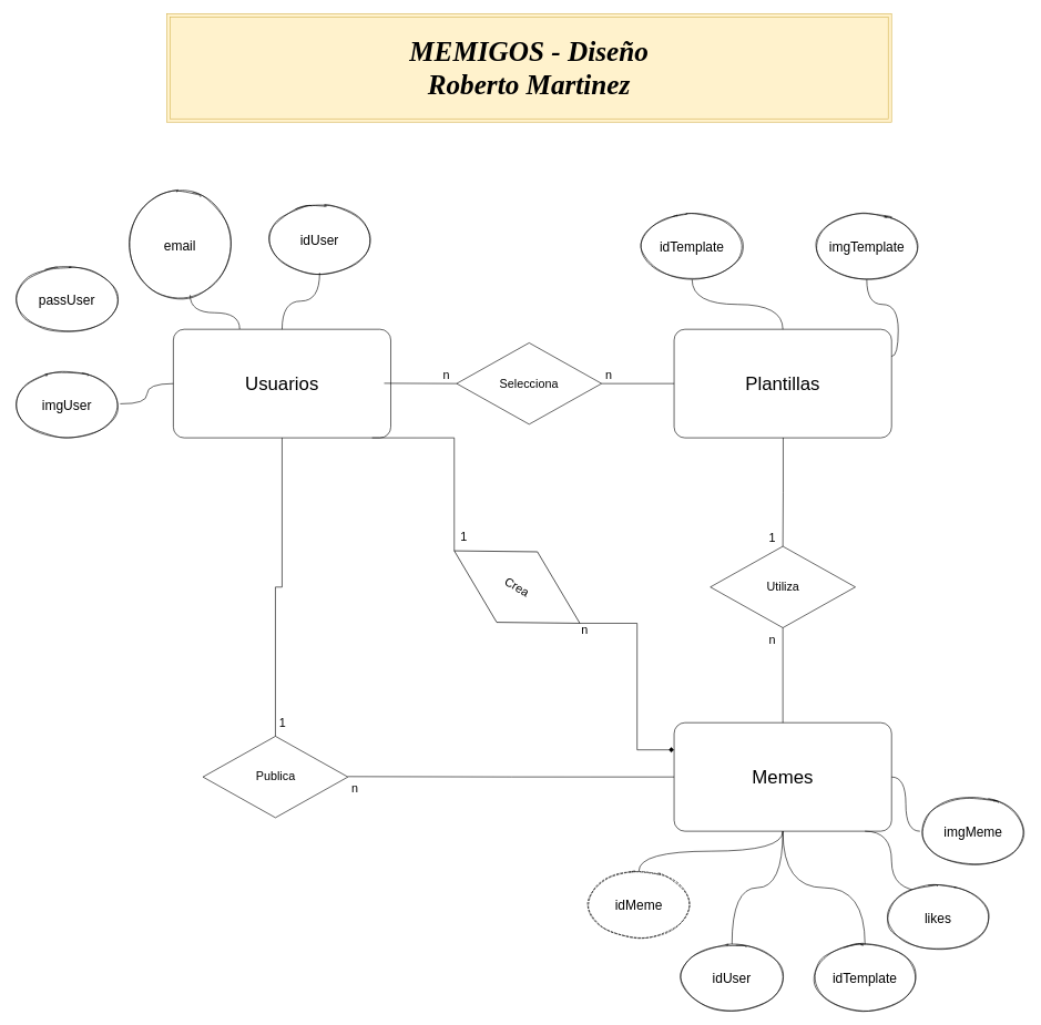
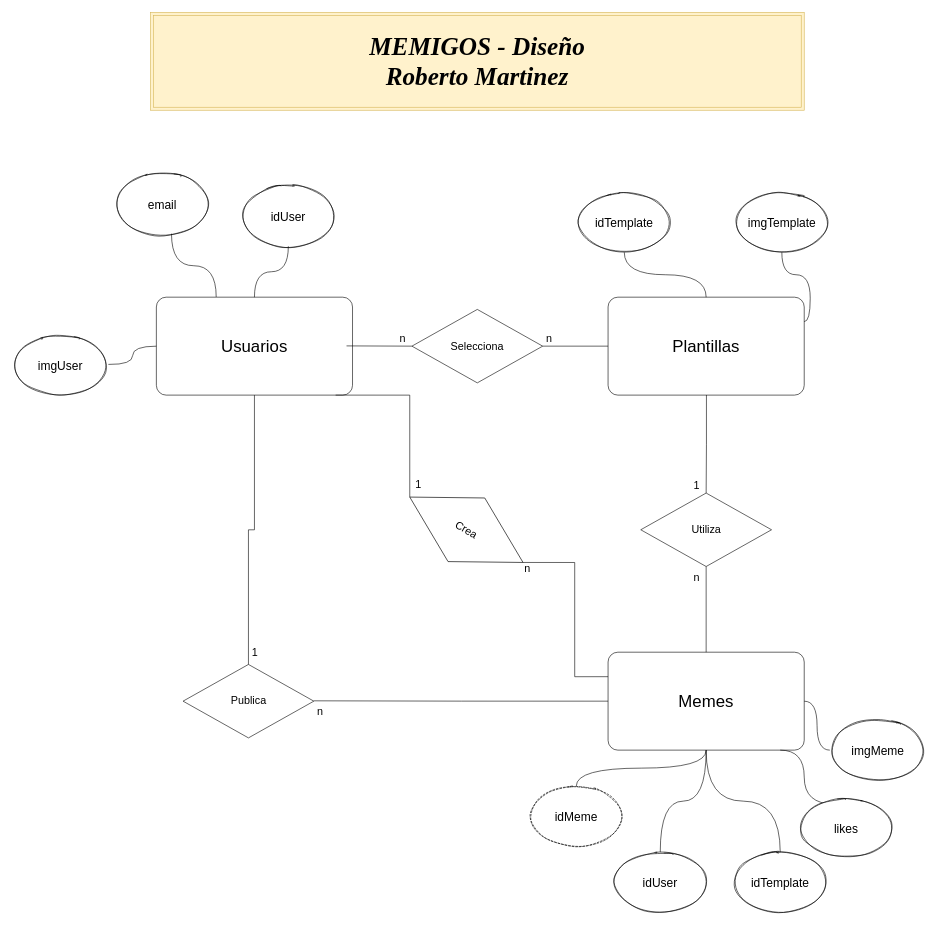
- <mxCell id="3" value="email" style="ellipse;whiteSpace=wrap;html=1;sketch=1;hachureGap=4;pointerEvents=0;fontFamily=Helvetica;fontSize=20;" parent="1" vertex="1"><mxGeometry x="190" y="290" width="160" height="155" as="geometry" /></mxCell>
+ <mxCell id="3" value="email" style="ellipse;whiteSpace=wrap;html=1;sketch=1;hachureGap=4;pointerEvents=0;fontFamily=Helvetica;fontSize=20;" parent="1" vertex="1"><mxGeometry x="190" y="290" width="160" height="100" as="geometry" /></mxCell>
- <mxCell id="28" value="passUser" style="ellipse;whiteSpace=wrap;html=1;sketch=1;hachureGap=4;pointerEvents=0;fontFamily=Helvetica;fontSize=20;" parent="1" vertex="1"><mxGeometry x="20" y="400" width="160" height="100" as="geometry" /></mxCell>
- <mxCell id="16" value="" style="endArrow=diamond;html=1;rounded=0;edgeStyle=orthogonalEdgeStyle;entryX=0;entryY=0.25;entryDx=0;entryDy=0;exitX=1;exitY=0.5;exitDx=0;exitDy=0;" parent="1" source="14" target="6" edge="1"><mxGeometry x="320" y="650" as="geometry"><mxPoint x="704.167" y="964.286" as="sourcePoint" /><mxPoint x="994.833" y="964.286" as="targetPoint" /></mxGeometry></mxCell>
+ <mxCell id="16" value="" style="endArrow=none;html=1;rounded=0;edgeStyle=orthogonalEdgeStyle;entryX=0;entryY=0.25;entryDx=0;entryDy=0;exitX=1;exitY=0.5;exitDx=0;exitDy=0;" parent="1" source="14" target="6" edge="1"><mxGeometry x="320" y="650" as="geometry"><mxPoint x="704.167" y="964.286" as="sourcePoint" /><mxPoint x="994.833" y="964.286" as="targetPoint" /></mxGeometry></mxCell>
